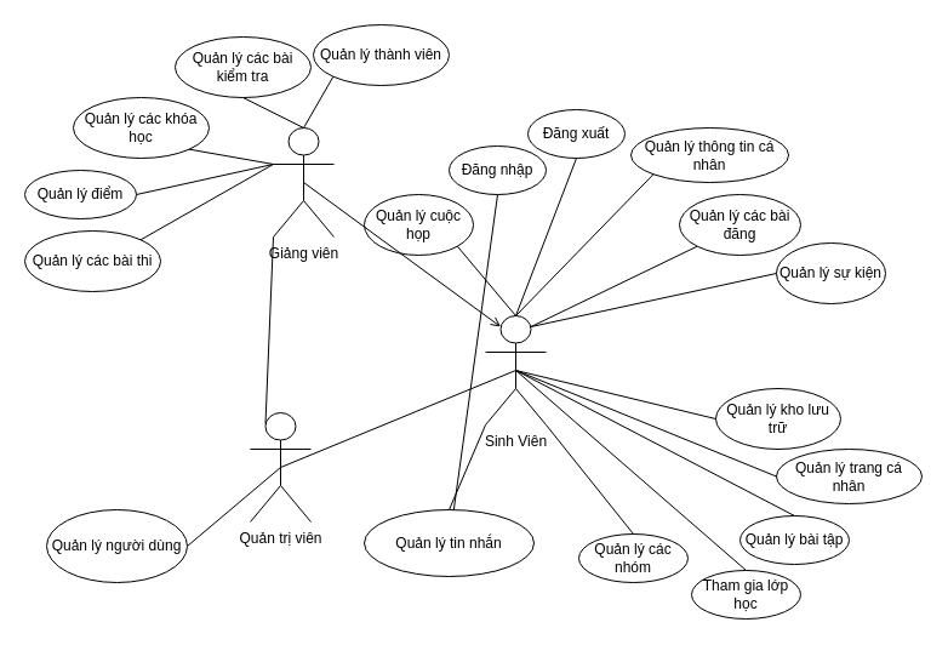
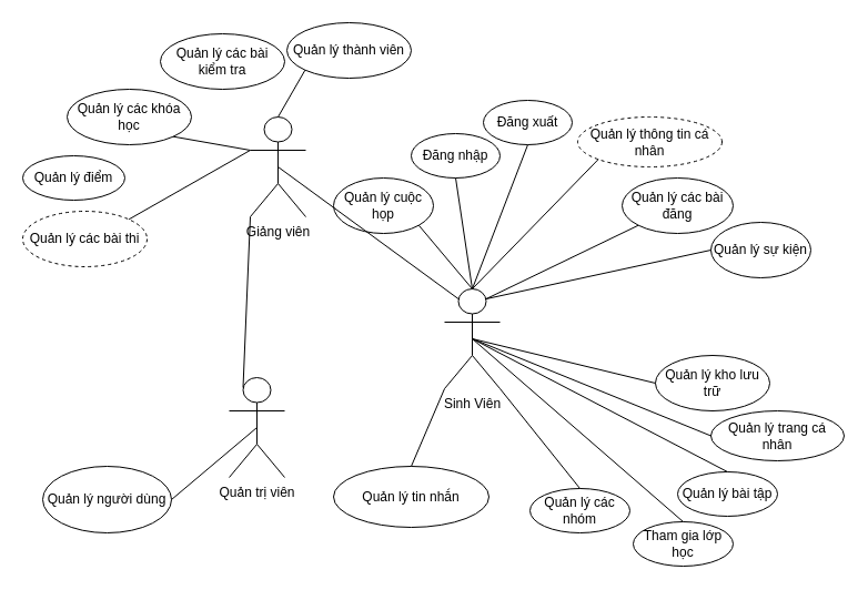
- <mxCell id="35" value="" style="endArrow=none;html=1;rounded=0;entryX=0.5;entryY=1;entryDx=0;entryDy=0;exitX=0.5;exitY=0;exitDx=0;exitDy=0;exitPerimeter=0;" parent="1" source="20" target="31" edge="1"><mxGeometry width="50" height="50" relative="1" as="geometry"><mxPoint x="230" y="170" as="sourcePoint" /><mxPoint x="186" y="143" as="targetPoint" /></mxGeometry></mxCell>
- <mxCell id="40" value="Quản lý thông tin cá nhân" style="ellipse;whiteSpace=wrap;html=1;" parent="1" vertex="1"><mxGeometry x="520" y="105" width="130" height="45" as="geometry" /></mxCell>
+ <mxCell id="40" value="Quản lý thông tin cá nhân" style="ellipse;whiteSpace=wrap;html=1;dashed=1;" parent="1" vertex="1"><mxGeometry x="520" y="105" width="130" height="45" as="geometry" /></mxCell>
- <mxCell id="39" value="" style="endArrow=none;html=1;rounded=0;entryX=1;entryY=0.5;entryDx=0;entryDy=0;exitX=0;exitY=0.333;exitDx=0;exitDy=0;exitPerimeter=0;" parent="1" source="20" target="38" edge="1"><mxGeometry width="50" height="50" relative="1" as="geometry"><mxPoint x="230" y="170" as="sourcePoint" /><mxPoint x="186" y="143" as="targetPoint" /></mxGeometry></mxCell>
- <mxCell id="33" value="Quản lý các bài thi" style="ellipse;whiteSpace=wrap;html=1;" parent="1" vertex="1"><mxGeometry x="20" y="190" width="112" height="50" as="geometry" /></mxCell>
+ <mxCell id="33" value="Quản lý các bài thi" style="ellipse;whiteSpace=wrap;html=1;dashed=1;" parent="1" vertex="1"><mxGeometry x="20" y="190" width="112" height="50" as="geometry" /></mxCell>
- <mxCell id="28" value="" style="endArrow=open;html=1;rounded=0;entryX=0.25;entryY=0.1;entryDx=0;entryDy=0;entryPerimeter=0;exitX=0.5;exitY=0.5;exitDx=0;exitDy=0;exitPerimeter=0;" parent="1" source="20" target="2" edge="1"><mxGeometry width="50" height="50" relative="1" as="geometry"><mxPoint x="407" y="203" as="sourcePoint" /><mxPoint x="435" y="270" as="targetPoint" /></mxGeometry></mxCell>
+ <mxCell id="28" value="" style="endArrow=none;html=1;rounded=0;entryX=0.25;entryY=0.1;entryDx=0;entryDy=0;entryPerimeter=0;exitX=0.5;exitY=0.5;exitDx=0;exitDy=0;exitPerimeter=0;" parent="1" source="20" target="2" edge="1"><mxGeometry width="50" height="50" relative="1" as="geometry"><mxPoint x="407" y="203" as="sourcePoint" /><mxPoint x="435" y="270" as="targetPoint" /></mxGeometry></mxCell>
- <mxCell id="10" value="" style="endArrow=none;html=1;rounded=0;exitX=0.5;exitY=1;exitDx=0;exitDy=0;" parent="1" source="3" target="36" edge="1"><mxGeometry width="50" height="50" relative="1" as="geometry"><mxPoint x="420" y="200" as="sourcePoint" /><mxPoint x="-70" y="340" as="targetPoint" /></mxGeometry></mxCell>
+ <mxCell id="10" value="" style="endArrow=none;html=1;rounded=0;entryX=0.5;entryY=0;entryDx=0;entryDy=0;entryPerimeter=0;exitX=0.5;exitY=1;exitDx=0;exitDy=0;" parent="1" source="3" target="2" edge="1"><mxGeometry width="50" height="50" relative="1" as="geometry"><mxPoint x="420" y="200" as="sourcePoint" /><mxPoint x="-70" y="340" as="targetPoint" /></mxGeometry></mxCell>
- <mxCell id="23" value="" style="endArrow=none;html=1;rounded=0;exitX=0.5;exitY=0.5;exitDx=0;exitDy=0;exitPerimeter=0;entryX=0.5;entryY=0.5;entryDx=0;entryDy=0;entryPerimeter=0;" parent="1" source="11" target="2" edge="1"><mxGeometry width="50" height="50" relative="1" as="geometry"><mxPoint x="230" y="330" as="sourcePoint" /><mxPoint x="370" y="300" as="targetPoint" /></mxGeometry></mxCell>
